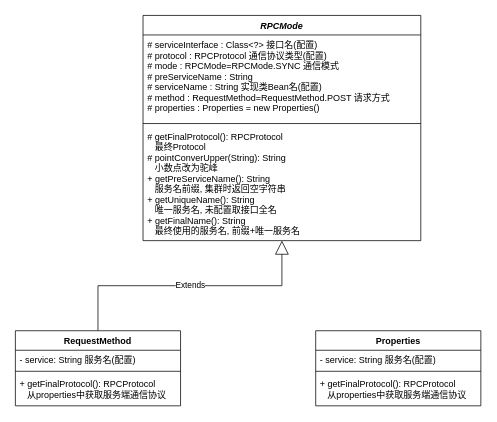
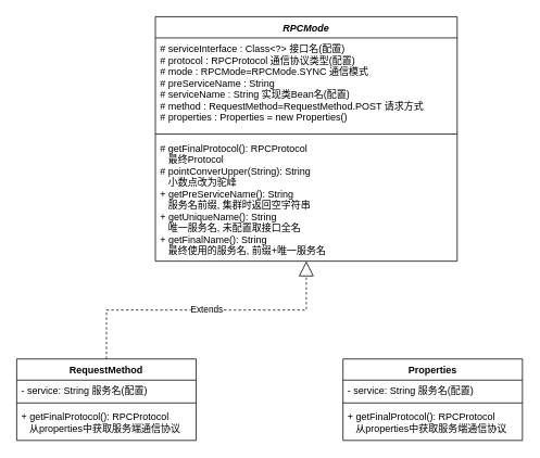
- <mxCell id="6" value="Extends" style="endArrow=block;endSize=16;endFill=0;html=1;exitX=0.5;exitY=0;exitDx=0;exitDy=0;rounded=0;edgeStyle=orthogonalEdgeStyle;" edge="1" parent="1" source="7" target="2"><mxGeometry width="160" relative="1" as="geometry"><mxPoint x="270" y="270" as="sourcePoint" /><mxPoint x="430" y="270" as="targetPoint" /></mxGeometry></mxCell>
+ <mxCell id="6" value="Extends" style="endArrow=block;endSize=16;endFill=0;html=1;exitX=0.5;exitY=0;exitDx=0;exitDy=0;rounded=0;edgeStyle=orthogonalEdgeStyle;dashed=1;" edge="1" parent="1" source="7" target="2"><mxGeometry width="160" relative="1" as="geometry"><mxPoint x="270" y="270" as="sourcePoint" /><mxPoint x="430" y="270" as="targetPoint" /></mxGeometry></mxCell>
